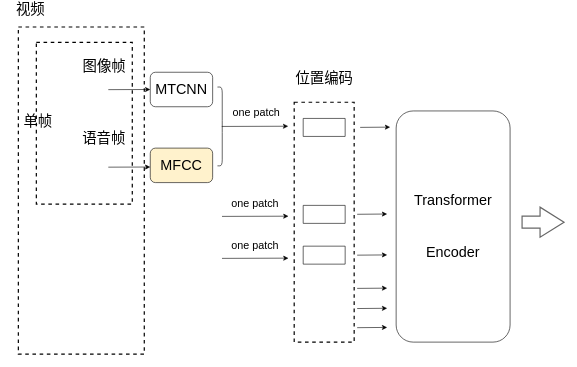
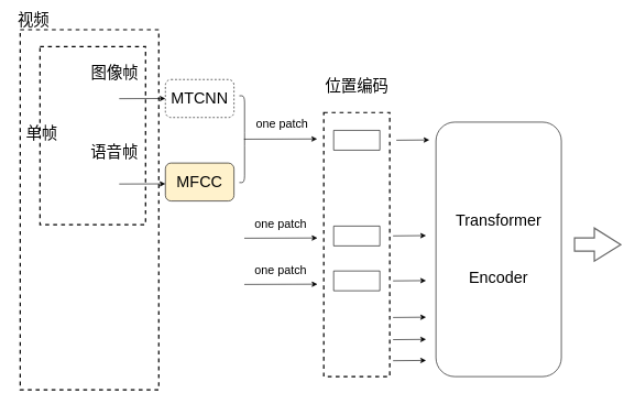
- <mxCell id="31" value="&lt;font style=&quot;font-size: 24px&quot;&gt;视频&lt;/font&gt;" style="text;html=1;align=center;verticalAlign=middle;resizable=0;points=[];autosize=1;strokeColor=none;" vertex="1" parent="1"><mxGeometry x="20" y="5" width="60" height="20" as="geometry" /></mxCell>
+ <mxCell id="31" value="&lt;font style=&quot;font-size: 24px&quot;&gt;视频&lt;/font&gt;" style="text;html=1;align=center;verticalAlign=middle;resizable=0;points=[];autosize=1;strokeColor=none;" vertex="1" parent="1"><mxGeometry x="20" y="20" width="60" height="20" as="geometry" /></mxCell>
- <mxCell id="10" value="&lt;font style=&quot;font-size: 24px&quot;&gt;MTCNN&lt;/font&gt;" style="rounded=1;whiteSpace=wrap;html=1;" vertex="1" parent="9"><mxGeometry width="104" height="57.5" as="geometry" /></mxCell>
+ <mxCell id="10" value="&lt;font style=&quot;font-size: 24px&quot;&gt;MTCNN&lt;/font&gt;" style="rounded=1;whiteSpace=wrap;html=1;dashed=1;" vertex="1" parent="9"><mxGeometry width="104" height="57.5" as="geometry" /></mxCell>
